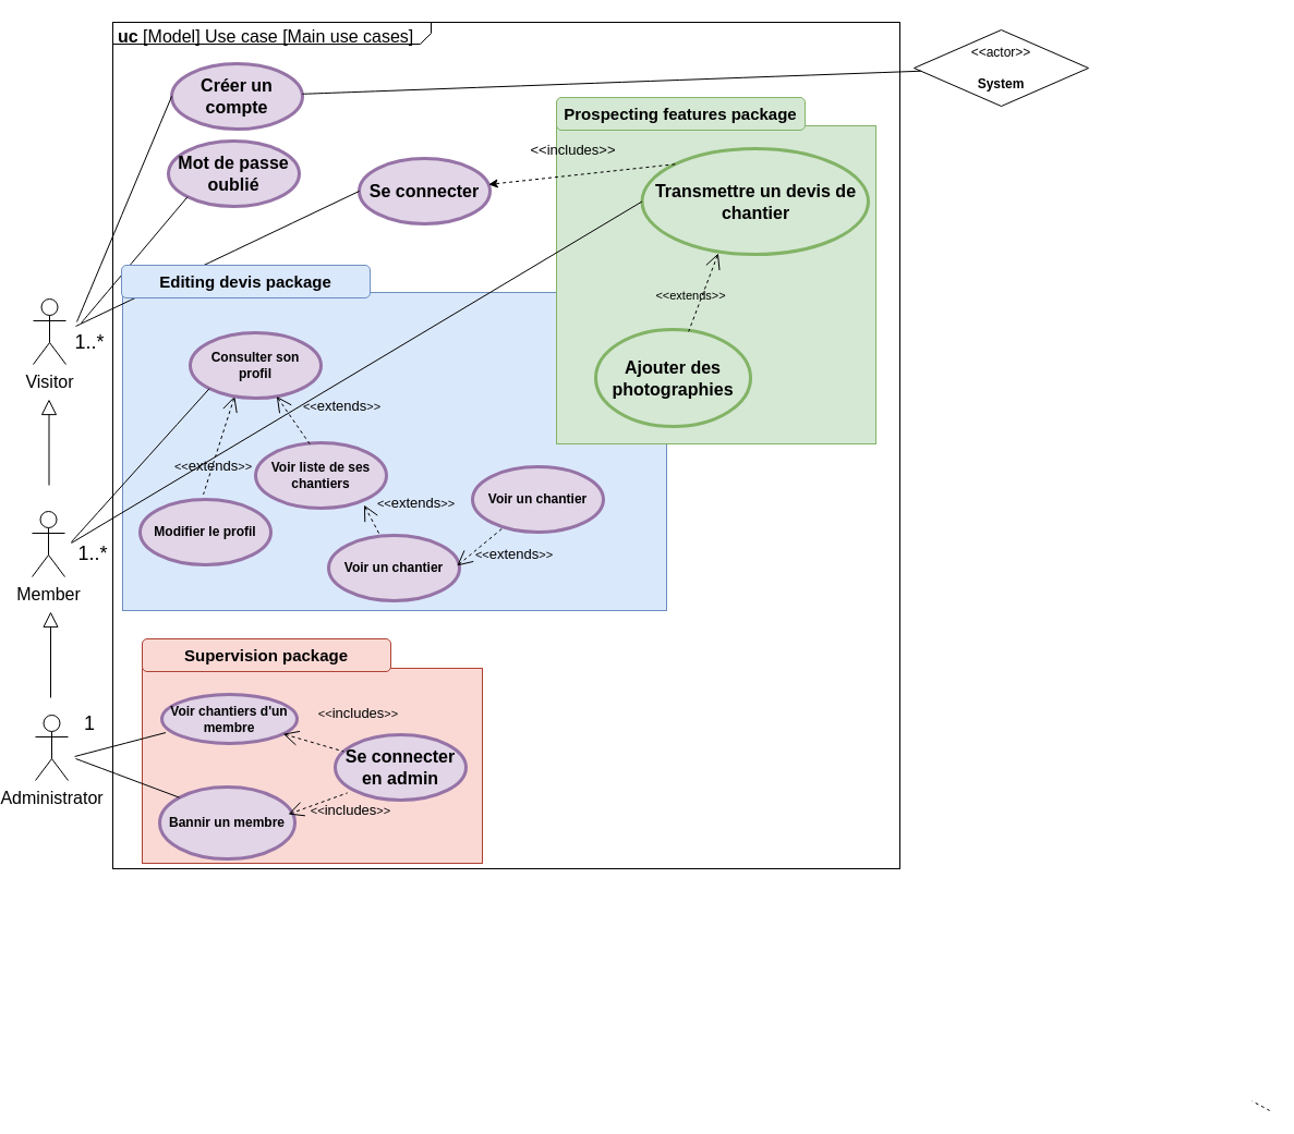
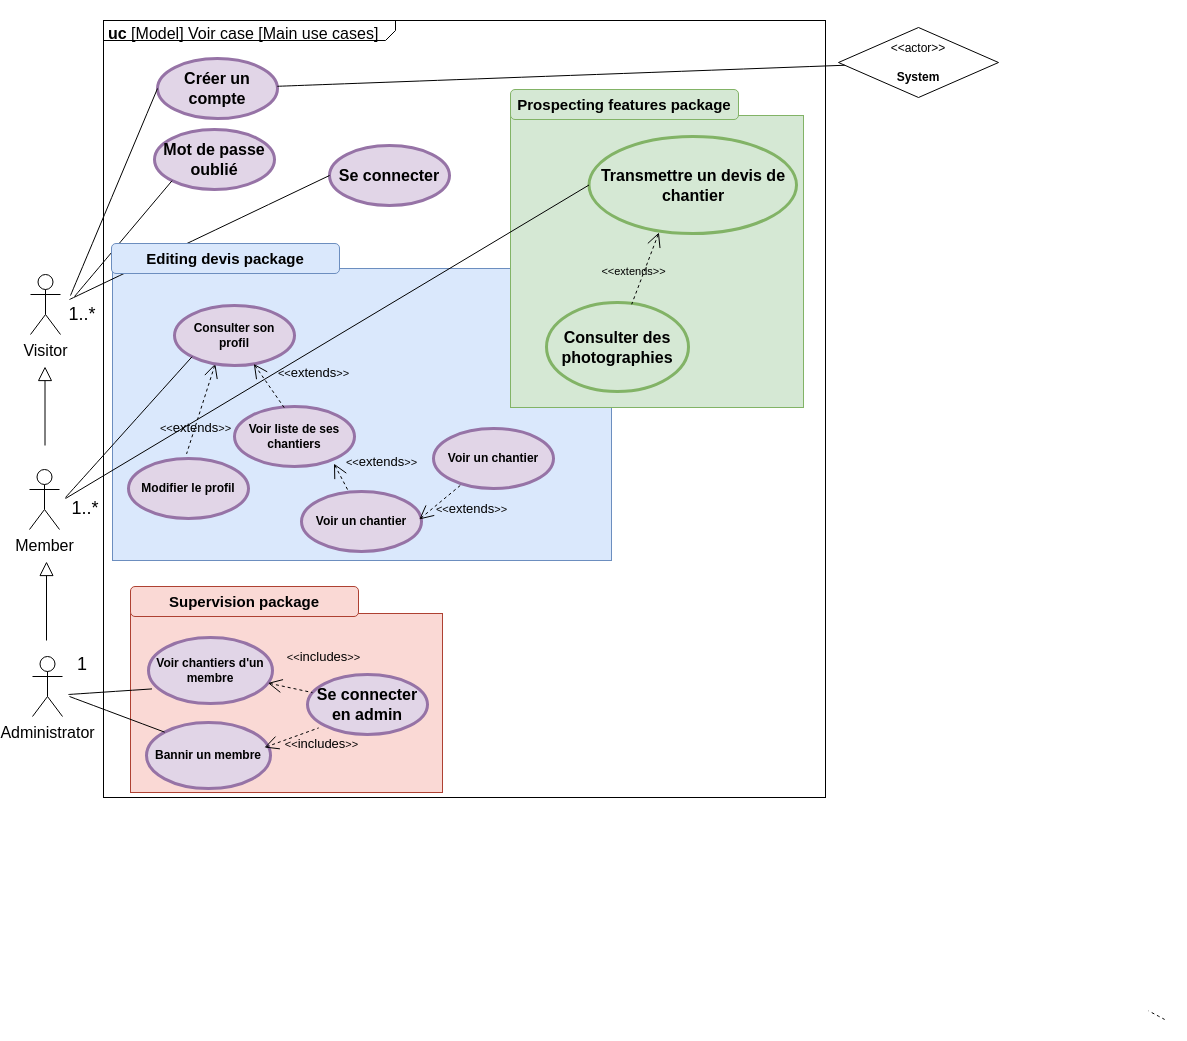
- <mxCell id="4" value="&lt;p style=&quot;margin:0px;margin-top:4px;margin-left:5px;text-align:left;&quot;&gt;&lt;b&gt;uc&lt;/b&gt; [Model] Use case [Main use cases]&lt;br&gt;&lt;/p&gt;" style="html=1;shape=mxgraph.sysml.package;overflow=fill;labelX=292.69;align=left;spacingLeft=5;verticalAlign=top;spacingTop=-3;fontSize=16;fillColor=none;" parent="1" vertex="1"><mxGeometry x="94" y="20" width="722" height="777" as="geometry" /></mxCell>
+ <mxCell id="4" value="&lt;p style=&quot;margin:0px;margin-top:4px;margin-left:5px;text-align:left;&quot;&gt;&lt;b&gt;uc&lt;/b&gt; [Model] Voir case [Main use cases]&lt;br&gt;&lt;/p&gt;" style="html=1;shape=mxgraph.sysml.package;overflow=fill;labelX=292.69;align=left;spacingLeft=5;verticalAlign=top;spacingTop=-3;fontSize=16;fillColor=none;" parent="1" vertex="1"><mxGeometry x="94" y="20" width="722" height="777" as="geometry" /></mxCell>
- <mxCell id="32" value="&lt;font style=&quot;font-size: 13px;&quot;&gt;&amp;lt;&amp;lt;includes&amp;gt;&amp;gt;&lt;/font&gt;" style="edgeStyle=none;html=1;startArrow=none;endArrow=classic;startSize=12;verticalAlign=bottom;dashed=1;labelBackgroundColor=none;rounded=0;exitX=0;exitY=0;exitDx=0;exitDy=0;endFill=1;startFill=0;" edge="1" parent="1" source="20" target="28"><mxGeometry x="0.082" y="-12" width="160" relative="1" as="geometry"><mxPoint x="321" y="242" as="sourcePoint" /><mxPoint x="275" y="155" as="targetPoint" /><mxPoint as="offset" /></mxGeometry></mxCell>
- <mxCell id="19" value="Ajouter des photographies" style="shape=ellipse;html=1;strokeWidth=3;fontStyle=1;whiteSpace=wrap;align=center;perimeter=ellipsePerimeter;fontSize=16;fillColor=#d5e8d4;strokeColor=#82b366;" parent="1" vertex="1"><mxGeometry x="537" y="302" width="142" height="89" as="geometry" /></mxCell>
+ <mxCell id="19" value="Consulter des photographies" style="shape=ellipse;html=1;strokeWidth=3;fontStyle=1;whiteSpace=wrap;align=center;perimeter=ellipsePerimeter;fontSize=16;fillColor=#d5e8d4;strokeColor=#82b366;" parent="1" vertex="1"><mxGeometry x="537" y="302" width="142" height="89" as="geometry" /></mxCell>
- <mxCell id="41" value="Voir chantiers d'un membre" style="shape=ellipse;html=1;strokeWidth=3;fontStyle=1;whiteSpace=wrap;align=center;perimeter=ellipsePerimeter;fillColor=#e1d5e7;strokeColor=#9673a6;" vertex="1" parent="1"><mxGeometry x="139" y="637" width="124" height="45" as="geometry" /></mxCell>
+ <mxCell id="41" value="Voir chantiers d'un membre" style="shape=ellipse;html=1;strokeWidth=3;fontStyle=1;whiteSpace=wrap;align=center;perimeter=ellipsePerimeter;fillColor=#e1d5e7;strokeColor=#9673a6;" vertex="1" parent="1"><mxGeometry x="139" y="637" width="124" height="66" as="geometry" /></mxCell>
